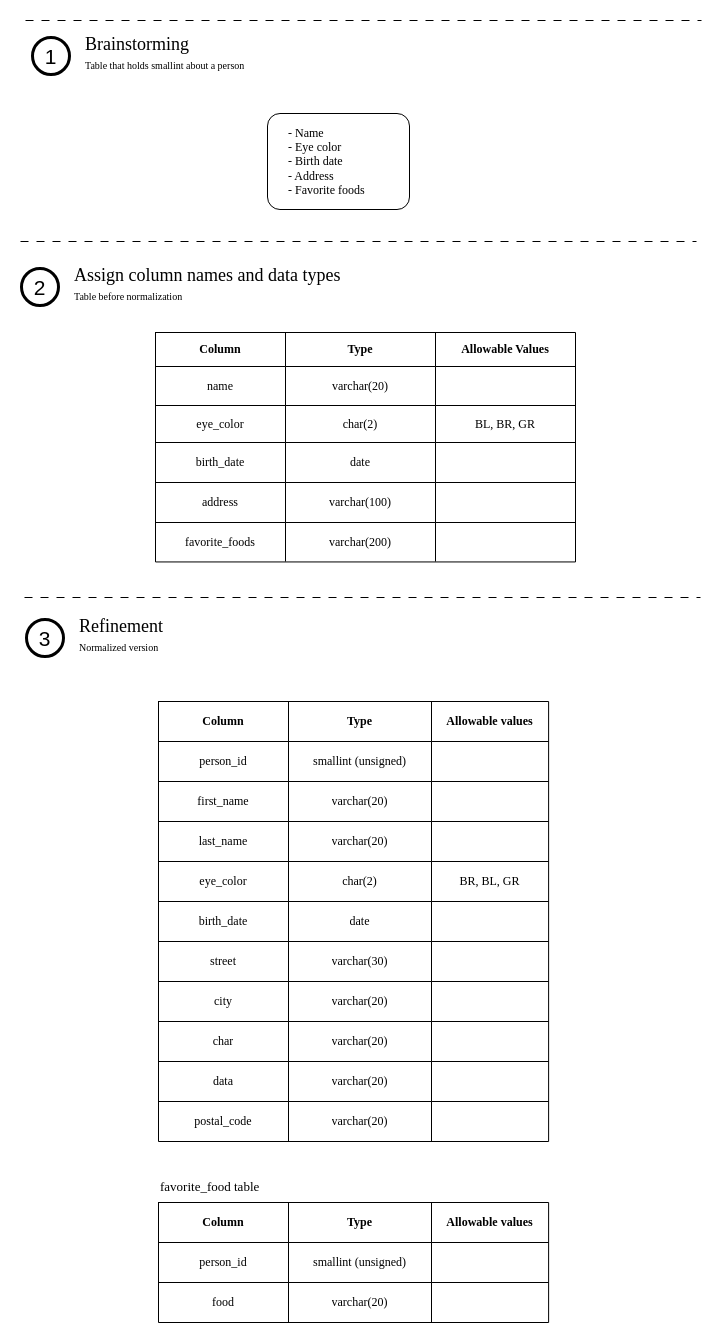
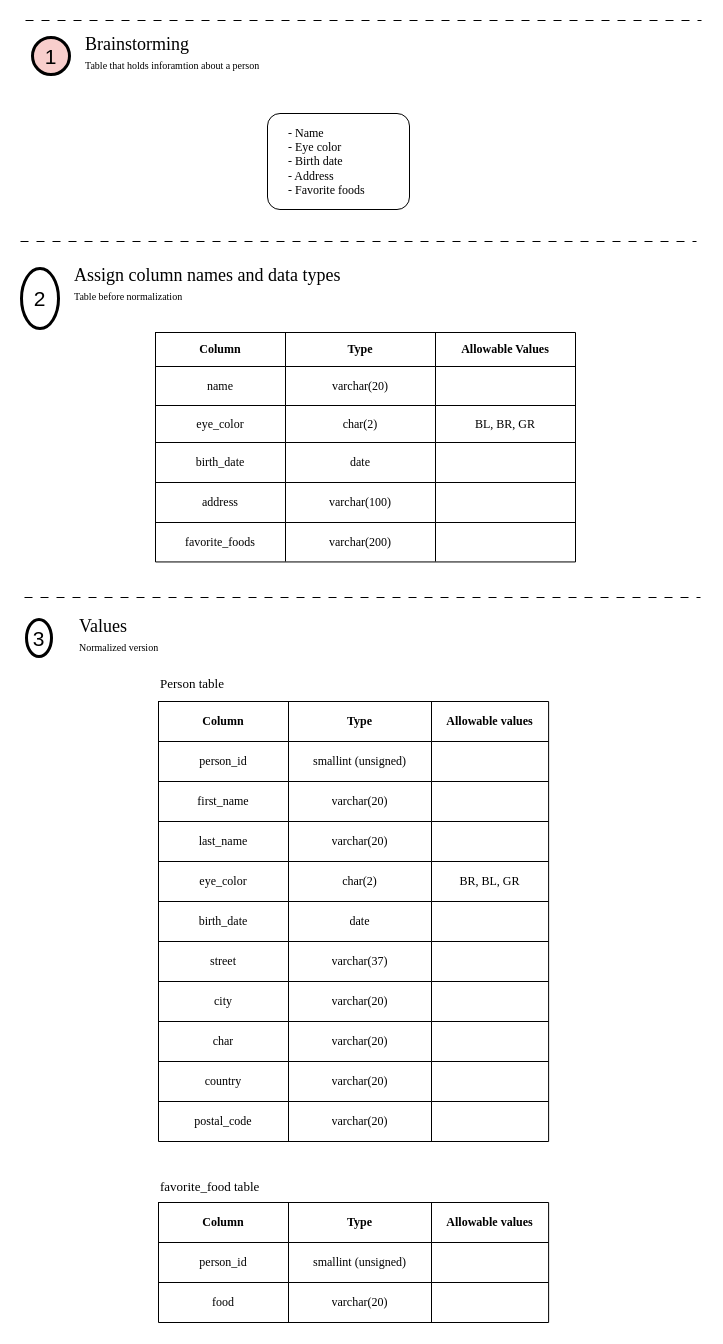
- <mxCell id="28" value="&lt;font style=&quot;font-size: 21px;&quot;&gt;1&lt;/font&gt;" style="ellipse;whiteSpace=wrap;html=1;aspect=fixed;strokeWidth=3;" parent="1" vertex="1"><mxGeometry x="32" y="37" width="37" height="37" as="geometry" /></mxCell>
+ <mxCell id="28" value="&lt;font style=&quot;font-size: 21px;&quot;&gt;1&lt;/font&gt;" style="ellipse;whiteSpace=wrap;html=1;aspect=fixed;strokeWidth=3;fillColor=#f8cecc;" parent="1" vertex="1"><mxGeometry x="32" y="37" width="37" height="37" as="geometry" /></mxCell>
- <mxCell id="30" value="Table that holds smallint about a person" style="text;strokeColor=none;align=left;fillColor=none;html=1;verticalAlign=middle;whiteSpace=wrap;rounded=0;fontFamily=Shantell Sans;fontSource=https%3A%2F%2Ffonts.googleapis.com%2Fcss%3Ffamily%3DShantell%2BSans;fontSize=10;fontColor=light-dark(#000000,#C3ABD0);" parent="1" vertex="1"><mxGeometry x="83" y="50" width="248" height="29" as="geometry" /></mxCell>
+ <mxCell id="30" value="Table that holds inforamtion about a person" style="text;strokeColor=none;align=left;fillColor=none;html=1;verticalAlign=middle;whiteSpace=wrap;rounded=0;fontFamily=Shantell Sans;fontSource=https%3A%2F%2Ffonts.googleapis.com%2Fcss%3Ffamily%3DShantell%2BSans;fontSize=10;fontColor=light-dark(#000000,#C3ABD0);" parent="1" vertex="1"><mxGeometry x="83" y="50" width="248" height="29" as="geometry" /></mxCell>
- <mxCell id="35" value="&lt;span style=&quot;font-size: 21px;&quot;&gt;2&lt;/span&gt;" style="ellipse;whiteSpace=wrap;html=1;aspect=fixed;strokeWidth=3;" parent="1" vertex="1"><mxGeometry x="21" y="268" width="37" height="37" as="geometry" /></mxCell>
+ <mxCell id="35" value="&lt;span style=&quot;font-size: 21px;&quot;&gt;2&lt;/span&gt;" style="ellipse;whiteSpace=wrap;html=1;aspect=fixed;strokeWidth=3;" parent="1" vertex="1"><mxGeometry x="21" y="268" width="37" height="60" as="geometry" /></mxCell>
- <mxCell id="40" value="Refinement" style="text;strokeColor=none;align=left;fillColor=none;html=1;verticalAlign=middle;whiteSpace=wrap;rounded=0;fontFamily=Shantell Sans;fontSource=https%3A%2F%2Ffonts.googleapis.com%2Fcss%3Ffamily%3DShantell%2BSans;fontSize=18;" parent="1" vertex="1"><mxGeometry x="77" y="611" width="360" height="29" as="geometry" /></mxCell>
+ <mxCell id="40" value="Values" style="text;strokeColor=none;align=left;fillColor=none;html=1;verticalAlign=middle;whiteSpace=wrap;rounded=0;fontFamily=Shantell Sans;fontSource=https%3A%2F%2Ffonts.googleapis.com%2Fcss%3Ffamily%3DShantell%2BSans;fontSize=18;" parent="1" vertex="1"><mxGeometry x="77" y="611" width="360" height="29" as="geometry" /></mxCell>
- <mxCell id="39" value="&lt;span style=&quot;font-size: 21px;&quot;&gt;3&lt;/span&gt;" style="ellipse;whiteSpace=wrap;html=1;aspect=fixed;strokeWidth=3;" parent="1" vertex="1"><mxGeometry x="26" y="619" width="37" height="37" as="geometry" /></mxCell>
+ <mxCell id="39" value="&lt;span style=&quot;font-size: 21px;&quot;&gt;3&lt;/span&gt;" style="ellipse;whiteSpace=wrap;html=1;aspect=fixed;strokeWidth=3;" parent="1" vertex="1"><mxGeometry x="26" y="619" width="25" height="37" as="geometry" /></mxCell>
+ <mxCell id="87" value="&lt;font style=&quot;font-size: 13px;&quot;&gt;Person table&lt;/font&gt;" style="text;strokeColor=none;align=left;fillColor=none;html=1;verticalAlign=middle;whiteSpace=wrap;rounded=0;fontFamily=Shantell Sans;fontSource=https%3A%2F%2Ffonts.googleapis.com%2Fcss%3Ffamily%3DShantell%2BSans;fontSize=18;fontStyle=0" vertex="1" parent="1"><mxGeometry x="158" y="667" width="360" height="29" as="geometry" /></mxCell>
- <mxCell id="69" value="varchar(30)" style="shape=partialRectangle;html=1;whiteSpace=wrap;connectable=0;strokeColor=inherit;overflow=hidden;fillColor=none;top=0;left=0;bottom=0;right=0;pointerEvents=1;align=center;verticalAlign=middle;fontFamily=Shantell Sans;fontSize=12;fontColor=default;fontSource=https%3A%2F%2Ffonts.googleapis.com%2Fcss%3Ffamily%3DShantell%2BSans;" vertex="1" parent="67"><mxGeometry x="130" width="143" height="40" as="geometry"><mxRectangle width="143" height="40" as="alternateBounds" /></mxGeometry></mxCell>
+ <mxCell id="69" value="varchar(37)" style="shape=partialRectangle;html=1;whiteSpace=wrap;connectable=0;strokeColor=inherit;overflow=hidden;fillColor=none;top=0;left=0;bottom=0;right=0;pointerEvents=1;align=center;verticalAlign=middle;fontFamily=Shantell Sans;fontSize=12;fontColor=default;fontSource=https%3A%2F%2Ffonts.googleapis.com%2Fcss%3Ffamily%3DShantell%2BSans;" vertex="1" parent="67"><mxGeometry x="130" width="143" height="40" as="geometry"><mxRectangle width="143" height="40" as="alternateBounds" /></mxGeometry></mxCell>
- <mxCell id="80" value="data" style="shape=partialRectangle;html=1;whiteSpace=wrap;connectable=0;strokeColor=inherit;overflow=hidden;fillColor=none;top=0;left=0;bottom=0;right=0;pointerEvents=1;align=center;verticalAlign=middle;fontFamily=Shantell Sans;fontSize=12;fontColor=default;fontSource=https%3A%2F%2Ffonts.googleapis.com%2Fcss%3Ffamily%3DShantell%2BSans;" vertex="1" parent="79"><mxGeometry width="130" height="40" as="geometry"><mxRectangle width="130" height="40" as="alternateBounds" /></mxGeometry></mxCell>
+ <mxCell id="80" value="country" style="shape=partialRectangle;html=1;whiteSpace=wrap;connectable=0;strokeColor=inherit;overflow=hidden;fillColor=none;top=0;left=0;bottom=0;right=0;pointerEvents=1;align=center;verticalAlign=middle;fontFamily=Shantell Sans;fontSize=12;fontColor=default;fontSource=https%3A%2F%2Ffonts.googleapis.com%2Fcss%3Ffamily%3DShantell%2BSans;" vertex="1" parent="79"><mxGeometry width="130" height="40" as="geometry"><mxRectangle width="130" height="40" as="alternateBounds" /></mxGeometry></mxCell>
